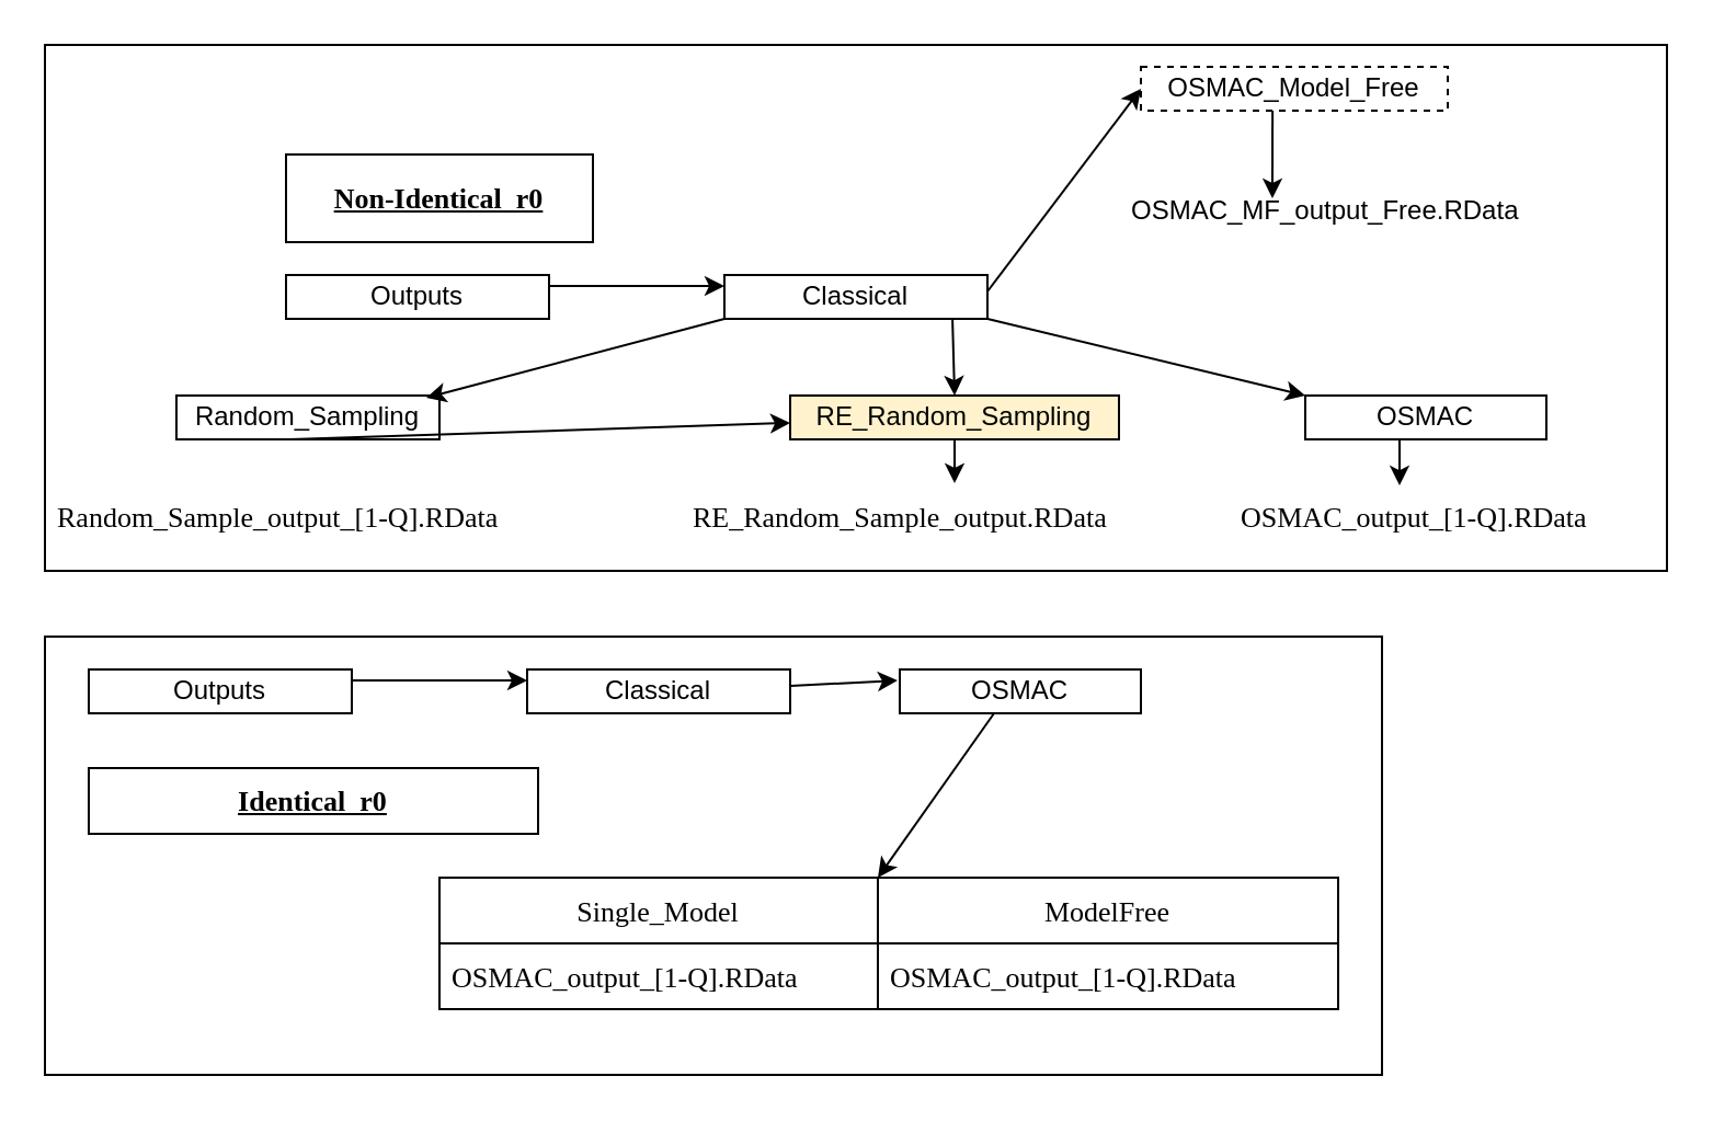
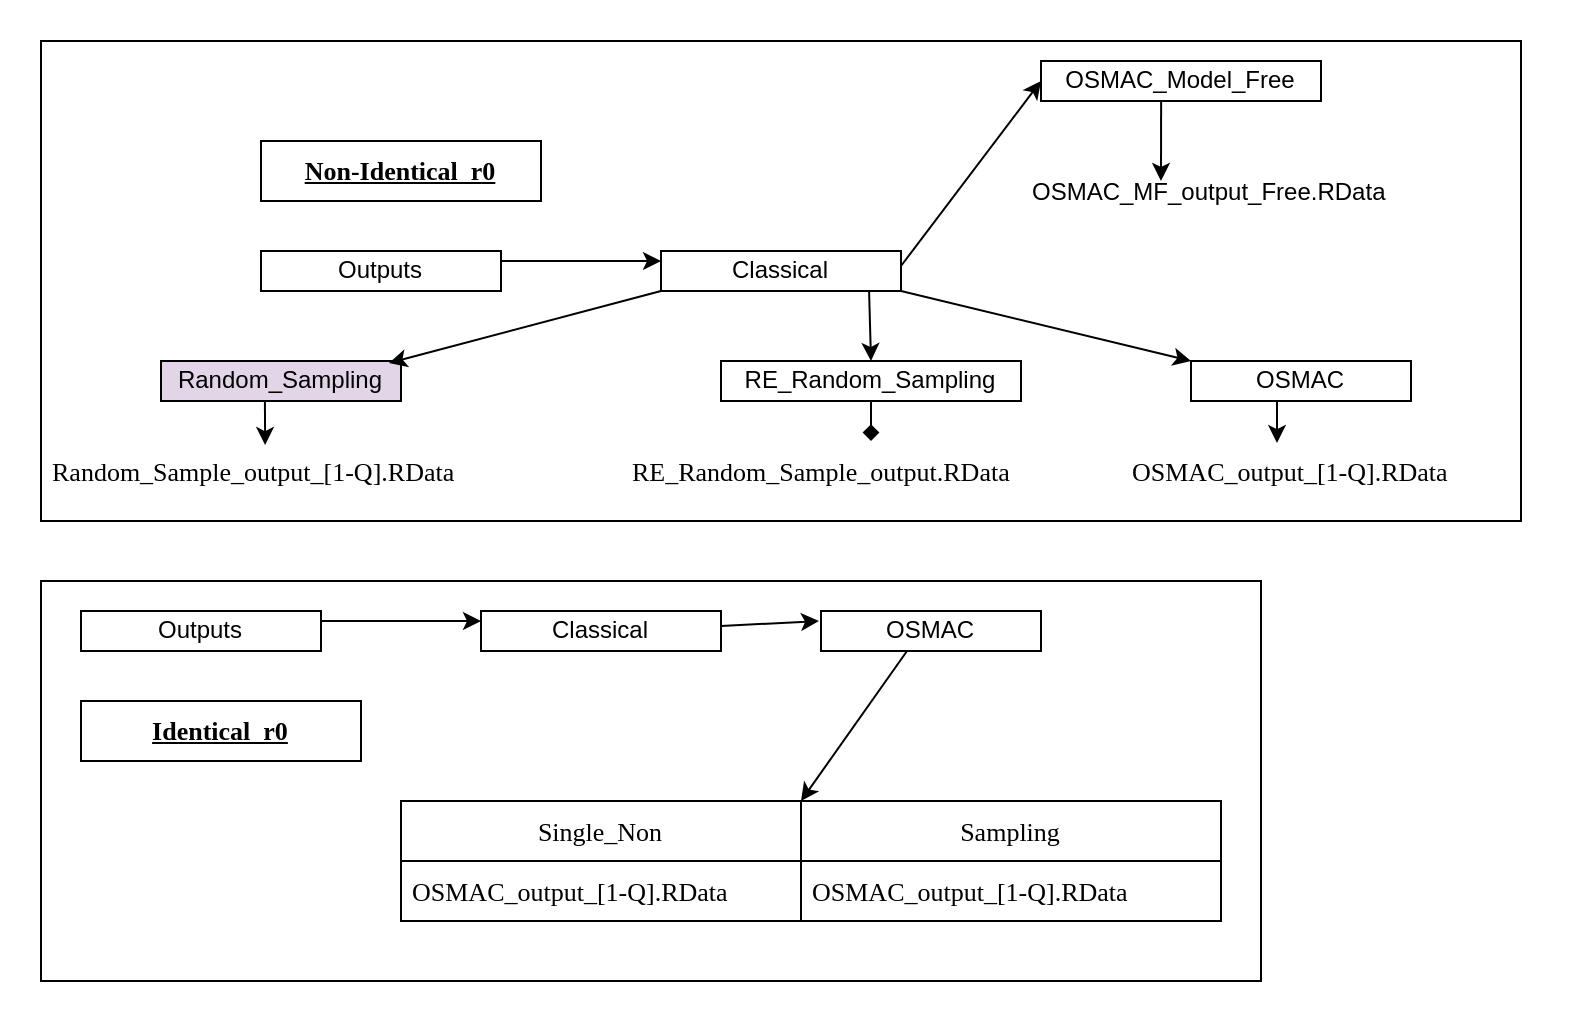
- <mxCell id="14" value="OSMAC_Model_Free" style="rounded=0;whiteSpace=wrap;html=1;dashed=1;" parent="1" vertex="1"><mxGeometry x="520" y="30" width="140" height="20" as="geometry" /></mxCell>
+ <mxCell id="14" value="OSMAC_Model_Free" style="rounded=0;whiteSpace=wrap;html=1;" parent="1" vertex="1"><mxGeometry x="520" y="30" width="140" height="20" as="geometry" /></mxCell>
- <mxCell id="13" value="&lt;b&gt;&lt;u&gt;Non-Identical_r0&lt;/u&gt;&lt;/b&gt;" style="rounded=0;whiteSpace=wrap;html=1;fontFamily=Verdana;fontSize=13;fontColor=#000000;" parent="1" vertex="1"><mxGeometry x="130" y="70" width="140" height="40" as="geometry" /></mxCell>
+ <mxCell id="13" value="&lt;b&gt;&lt;u&gt;Non-Identical_r0&lt;/u&gt;&lt;/b&gt;" style="rounded=0;whiteSpace=wrap;html=1;fontFamily=Verdana;fontSize=13;fontColor=#000000;" parent="1" vertex="1"><mxGeometry x="130" y="70" width="140" height="30" as="geometry" /></mxCell>
- <mxCell id="5" value="Random_Sampling" style="rounded=0;whiteSpace=wrap;html=1;" parent="1" vertex="1"><mxGeometry x="80" y="180" width="120" height="20" as="geometry" /></mxCell>
+ <mxCell id="5" value="Random_Sampling" style="rounded=0;whiteSpace=wrap;html=1;fillColor=#e1d5e7;" parent="1" vertex="1"><mxGeometry x="80" y="180" width="120" height="20" as="geometry" /></mxCell>
- <mxCell id="6" value="RE_Random_Sampling" style="rounded=0;whiteSpace=wrap;html=1;fillColor=#fff2cc;" parent="1" vertex="1"><mxGeometry x="360" y="180" width="150" height="20" as="geometry" /></mxCell>
+ <mxCell id="6" value="RE_Random_Sampling" style="rounded=0;whiteSpace=wrap;html=1;" parent="1" vertex="1"><mxGeometry x="360" y="180" width="150" height="20" as="geometry" /></mxCell>
- <mxCell id="32" value="" style="endArrow=classic;html=1;rounded=0;exitX=0.433;exitY=1;exitDx=0;exitDy=0;exitPerimeter=0;" edge="1" parent="1" source="5" target="6"><mxGeometry width="50" height="50" relative="1" as="geometry"><mxPoint x="520" y="460" as="sourcePoint" /><mxPoint x="570" y="410" as="targetPoint" /></mxGeometry></mxCell>
+ <mxCell id="32" value="" style="endArrow=classic;html=1;rounded=0;exitX=0.433;exitY=1;exitDx=0;exitDy=0;exitPerimeter=0;entryX=0.431;entryY=0.067;entryDx=0;entryDy=0;entryPerimeter=0;" edge="1" parent="1" source="5" target="29"><mxGeometry width="50" height="50" relative="1" as="geometry"><mxPoint x="520" y="460" as="sourcePoint" /><mxPoint x="570" y="410" as="targetPoint" /></mxGeometry></mxCell>
- <mxCell id="15" value="" style="endArrow=classic;html=1;rounded=0;fontFamily=Verdana;fontSize=13;fontColor=#000000;exitX=0.5;exitY=1;exitDx=0;exitDy=0;" parent="1" source="6" target="30" edge="1"><mxGeometry width="50" height="50" relative="1" as="geometry"><mxPoint x="510" y="370" as="sourcePoint" /><mxPoint x="175" y="340" as="targetPoint" /></mxGeometry></mxCell>
+ <mxCell id="15" value="" style="endArrow=diamond;html=1;rounded=0;fontFamily=Verdana;fontSize=13;fontColor=#000000;exitX=0.5;exitY=1;exitDx=0;exitDy=0;" parent="1" source="6" target="30" edge="1"><mxGeometry width="50" height="50" relative="1" as="geometry"><mxPoint x="510" y="370" as="sourcePoint" /><mxPoint x="175" y="340" as="targetPoint" /></mxGeometry></mxCell>
- <mxCell id="23" value="&lt;b&gt;&lt;u&gt;Identical_r0&lt;/u&gt;&lt;/b&gt;" style="rounded=0;whiteSpace=wrap;html=1;fontFamily=Verdana;fontSize=13;fontColor=#000000;" parent="1" vertex="1"><mxGeometry x="40" y="350" width="205" height="30" as="geometry" /></mxCell>
+ <mxCell id="23" value="&lt;b&gt;&lt;u&gt;Identical_r0&lt;/u&gt;&lt;/b&gt;" style="rounded=0;whiteSpace=wrap;html=1;fontFamily=Verdana;fontSize=13;fontColor=#000000;" parent="1" vertex="1"><mxGeometry x="40" y="350" width="140" height="30" as="geometry" /></mxCell>
- <mxCell id="24" value="Single_Model" style="swimlane;fontStyle=0;childLayout=stackLayout;horizontal=1;startSize=30;horizontalStack=0;resizeParent=1;resizeParentMax=0;resizeLast=0;collapsible=1;marginBottom=0;fontFamily=Verdana;fontSize=13;fontColor=#000000;" parent="1" vertex="1"><mxGeometry x="200" y="400" width="200" height="60" as="geometry" /></mxCell>
+ <mxCell id="24" value="Single_Non" style="swimlane;fontStyle=0;childLayout=stackLayout;horizontal=1;startSize=30;horizontalStack=0;resizeParent=1;resizeParentMax=0;resizeLast=0;collapsible=1;marginBottom=0;fontFamily=Verdana;fontSize=13;fontColor=#000000;" parent="1" vertex="1"><mxGeometry x="200" y="400" width="200" height="60" as="geometry" /></mxCell>
- <mxCell id="26" value="ModelFree" style="swimlane;fontStyle=0;childLayout=stackLayout;horizontal=1;startSize=30;horizontalStack=0;resizeParent=1;resizeParentMax=0;resizeLast=0;collapsible=1;marginBottom=0;fontFamily=Verdana;fontSize=13;fontColor=#000000;" parent="1" vertex="1"><mxGeometry x="400" y="400" width="210" height="60" as="geometry" /></mxCell>
+ <mxCell id="26" value="Sampling" style="swimlane;fontStyle=0;childLayout=stackLayout;horizontal=1;startSize=30;horizontalStack=0;resizeParent=1;resizeParentMax=0;resizeLast=0;collapsible=1;marginBottom=0;fontFamily=Verdana;fontSize=13;fontColor=#000000;" parent="1" vertex="1"><mxGeometry x="400" y="400" width="210" height="60" as="geometry" /></mxCell>
